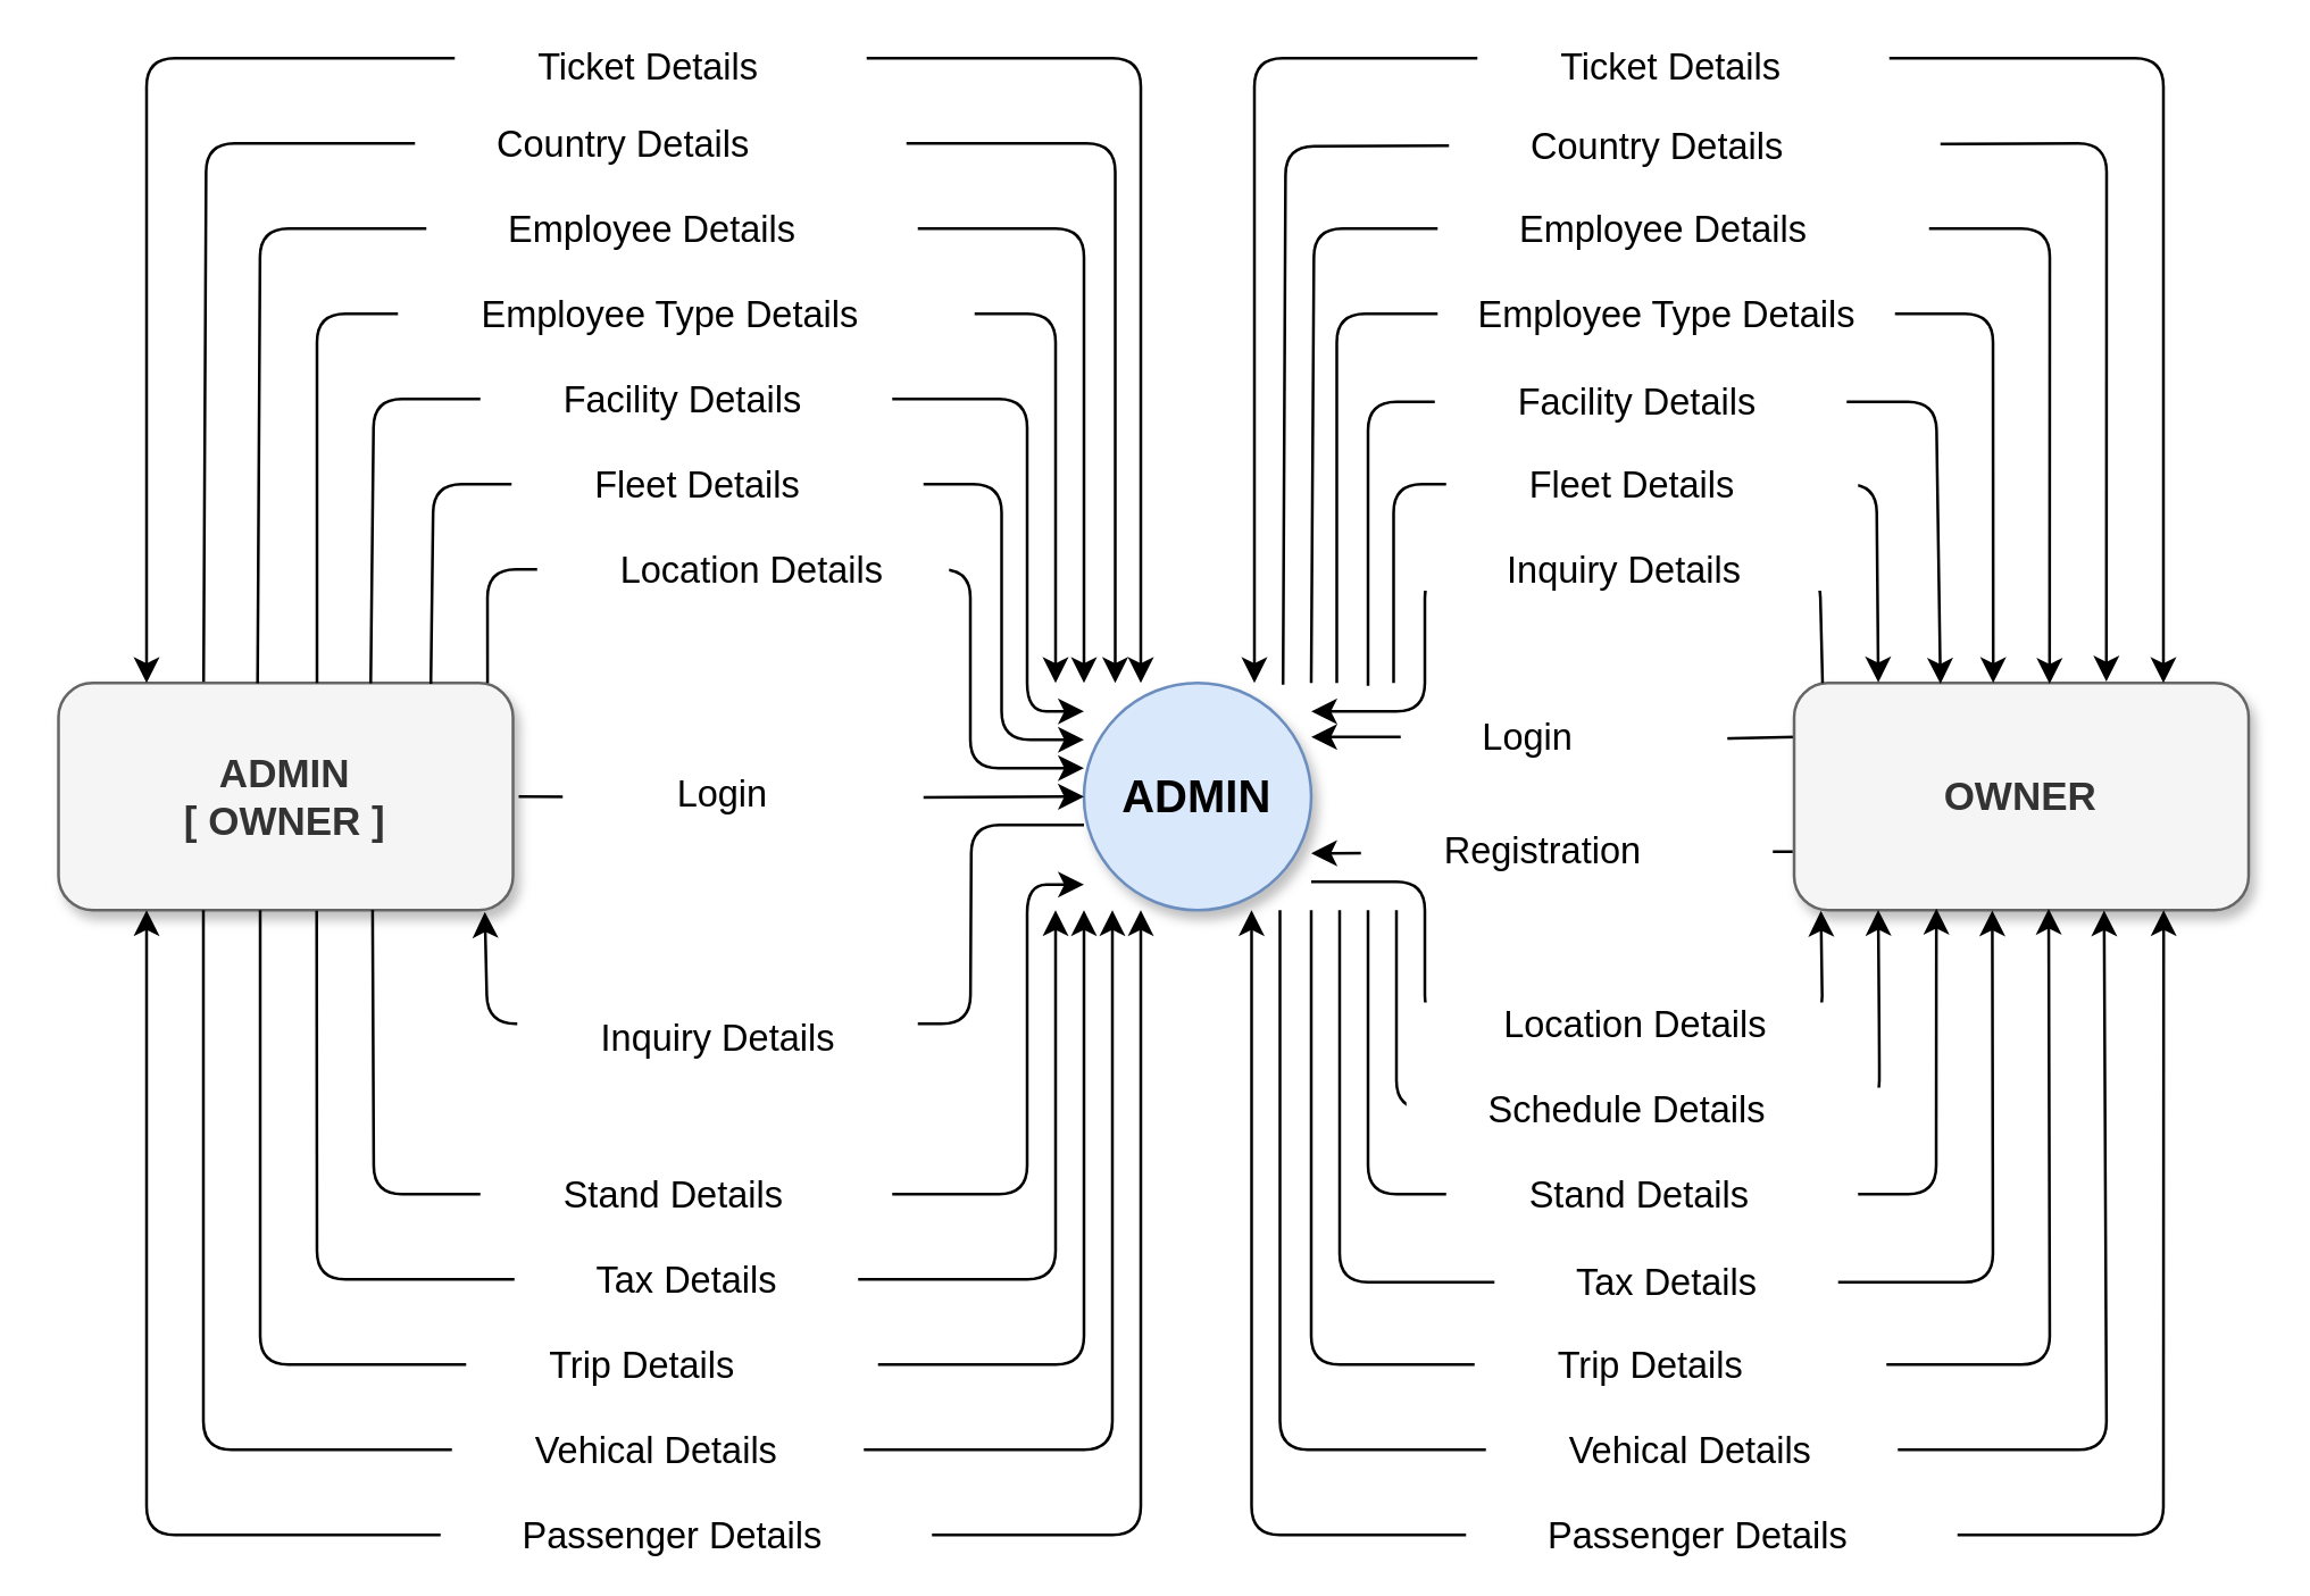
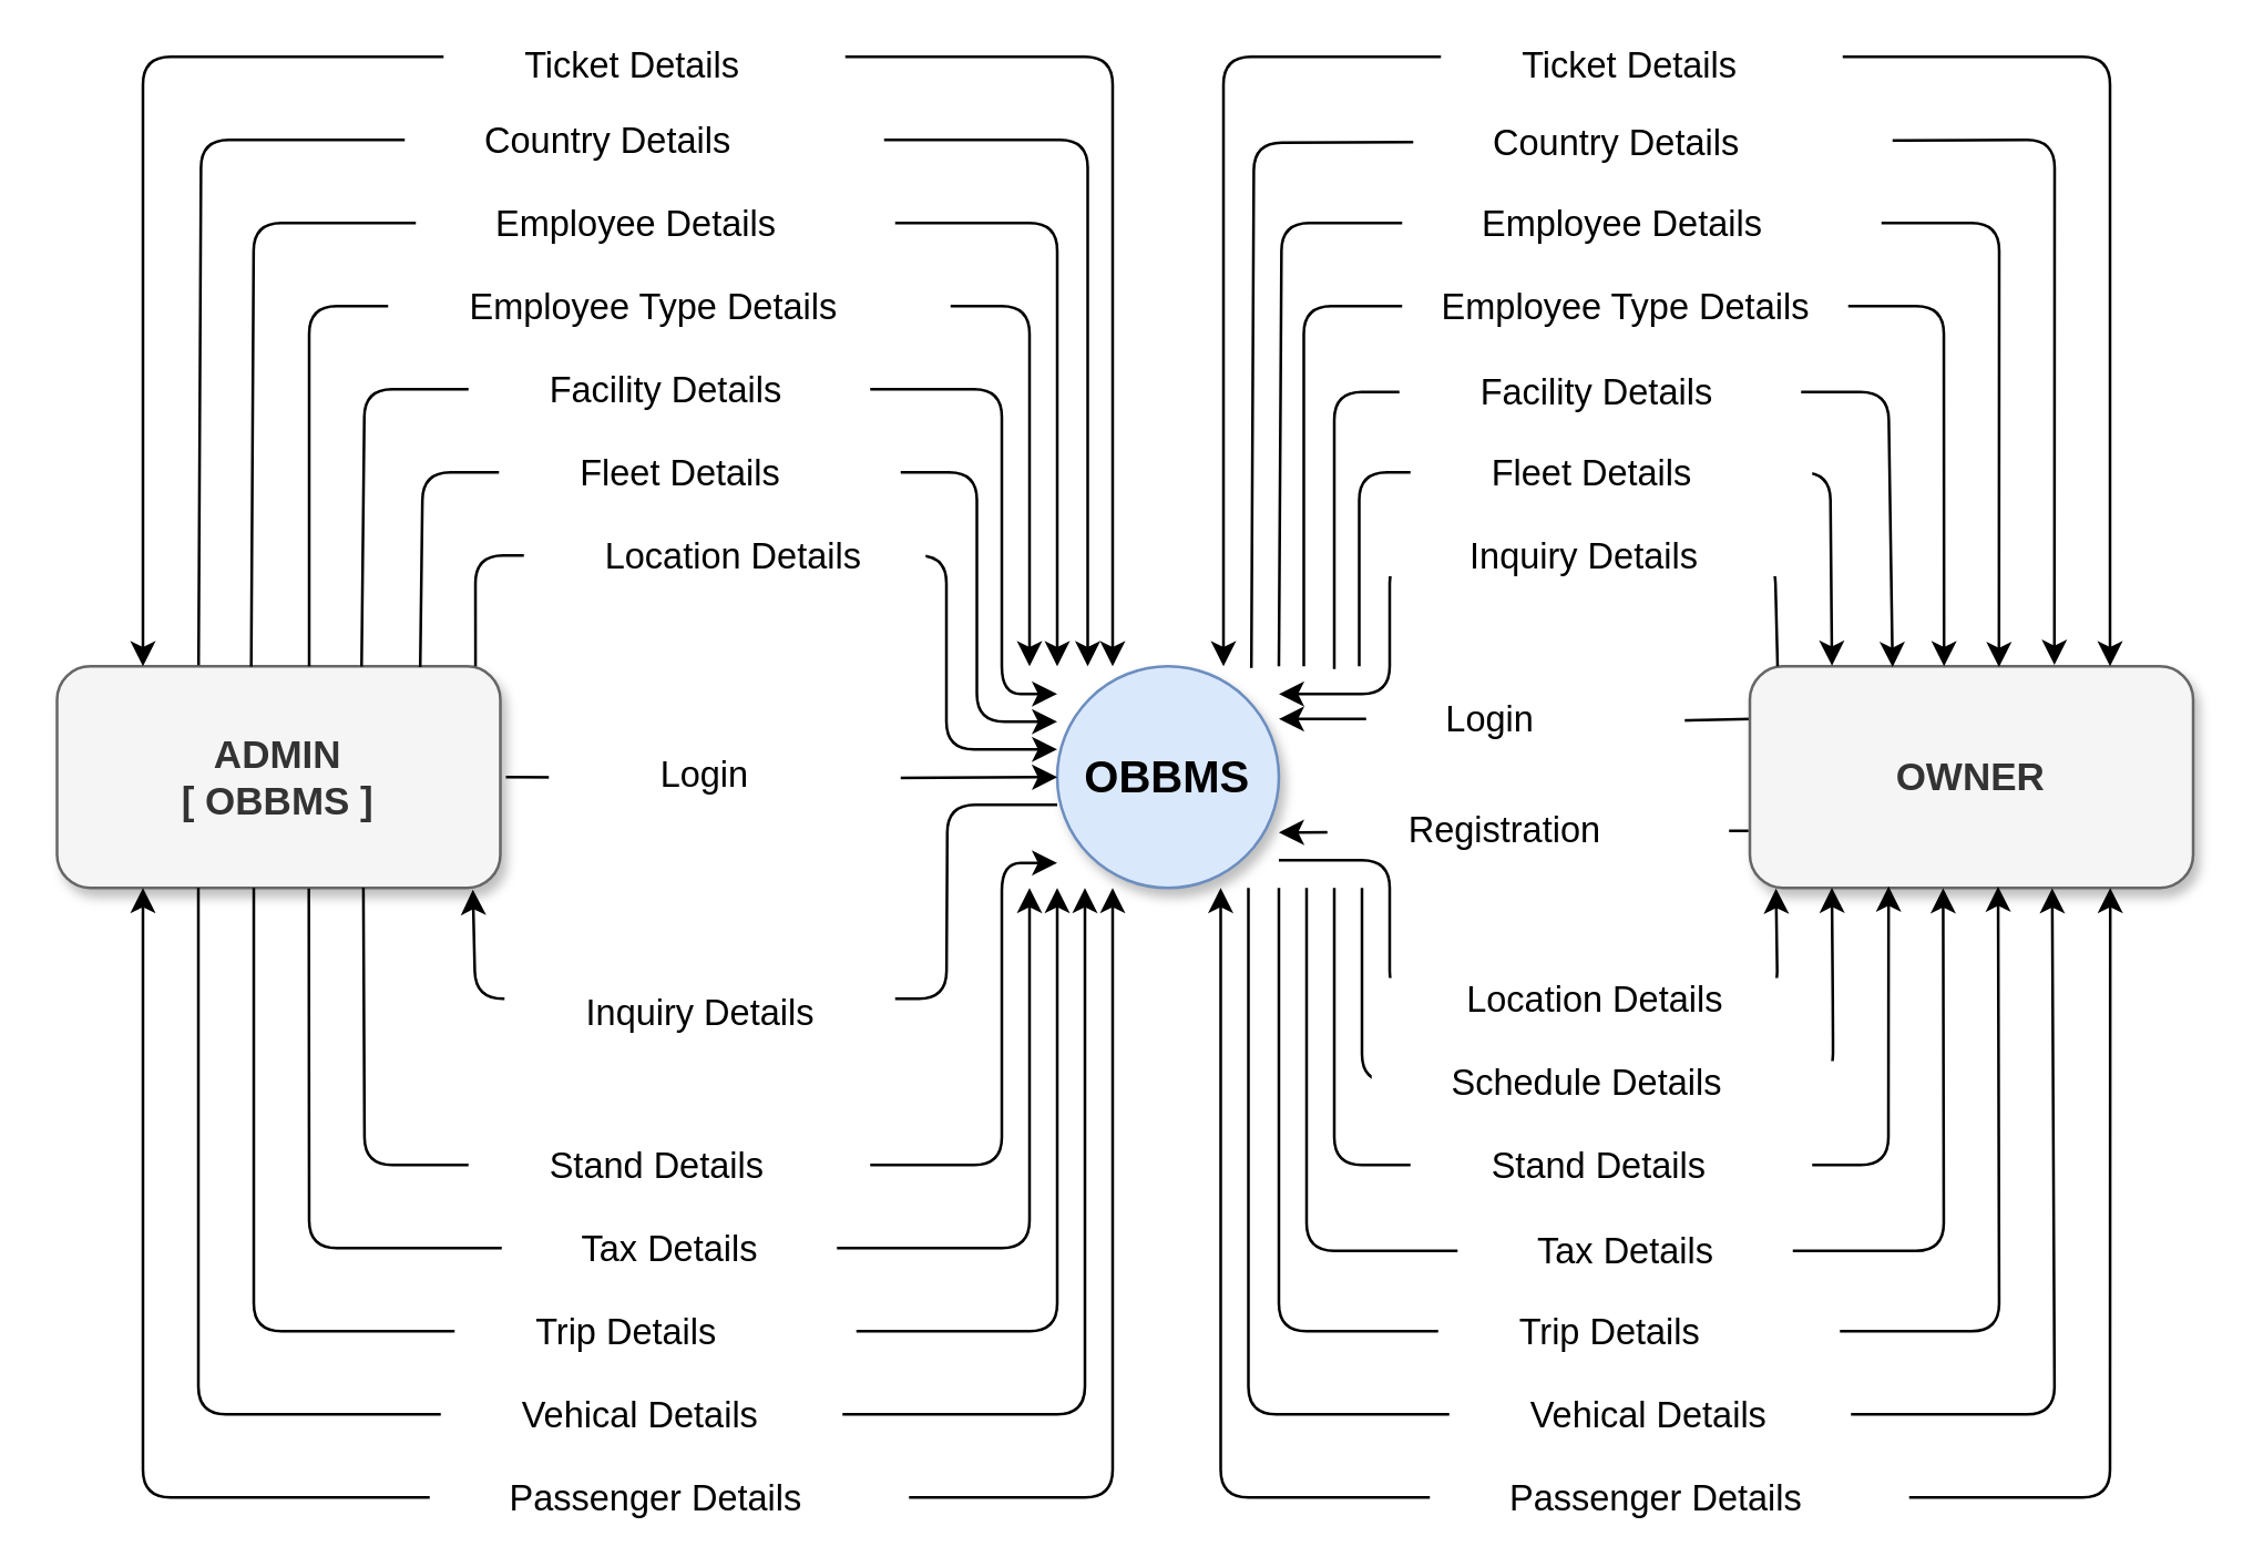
- <mxCell id="4" value="&lt;h2 style=&quot;font-size: 14px;&quot;&gt;&lt;b&gt;ADMIN&lt;br&gt;&lt;/b&gt;&lt;b&gt;[ OWNER ]&lt;/b&gt;&lt;/h2&gt;" style="rounded=1;whiteSpace=wrap;html=1;fillColor=#f5f5f5;strokeColor=#666666;shadow=1;fontColor=#333333;" parent="1" vertex="1"><mxGeometry x="20" y="240" width="160" height="80" as="geometry" /></mxCell>
+ <mxCell id="4" value="&lt;h2 style=&quot;font-size: 14px;&quot;&gt;&lt;b&gt;ADMIN&lt;br&gt;&lt;/b&gt;&lt;b&gt;[ OBBMS ]&lt;/b&gt;&lt;/h2&gt;" style="rounded=1;whiteSpace=wrap;html=1;fillColor=#f5f5f5;strokeColor=#666666;shadow=1;fontColor=#333333;" parent="1" vertex="1"><mxGeometry x="20" y="240" width="160" height="80" as="geometry" /></mxCell>
- <mxCell id="2" value="&lt;h2&gt;&lt;b style=&quot;font-size: 16px;&quot;&gt;ADMIN&lt;/b&gt;&lt;/h2&gt;" style="ellipse;whiteSpace=wrap;html=1;fillColor=#dae8fc;strokeColor=#6c8ebf;shadow=1;rounded=1;" parent="1" vertex="1"><mxGeometry x="381" y="240" width="80" height="80" as="geometry" /></mxCell>
+ <mxCell id="2" value="&lt;h2&gt;&lt;b style=&quot;font-size: 16px;&quot;&gt;OBBMS&lt;/b&gt;&lt;/h2&gt;" style="ellipse;whiteSpace=wrap;html=1;fillColor=#dae8fc;strokeColor=#6c8ebf;shadow=1;rounded=1;" parent="1" vertex="1"><mxGeometry x="381" y="240" width="80" height="80" as="geometry" /></mxCell>
